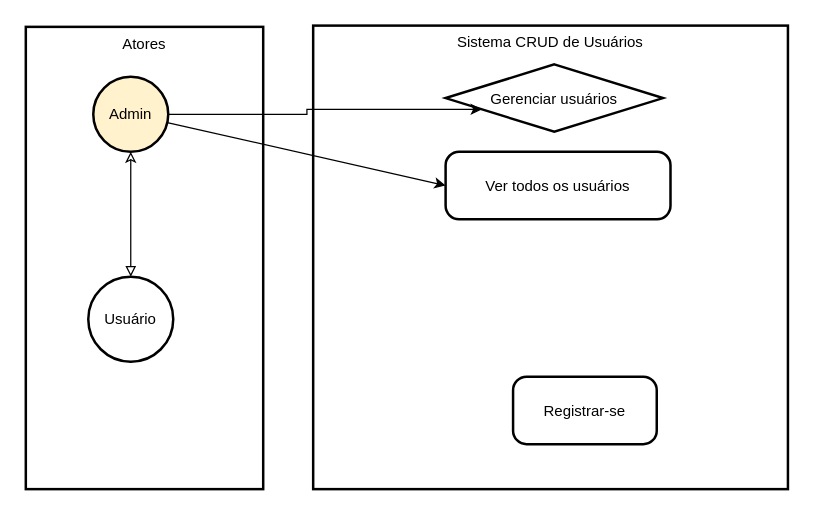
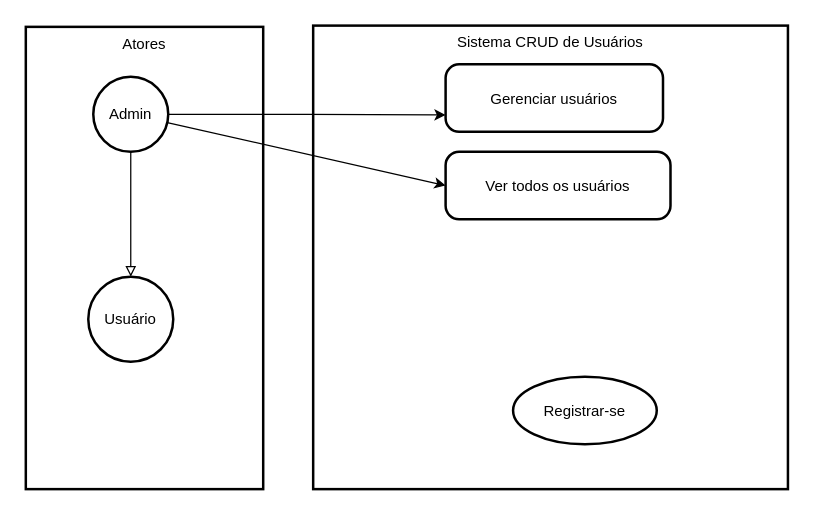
- <mxCell id="6" value="Gerenciar usuários" style="rhombus;arcSize=20;strokeWidth=2;" vertex="1" parent="1"><mxGeometry x="356" y="51" width="174" height="54" as="geometry" /></mxCell>
+ <mxCell id="6" value="Gerenciar usuários" style="rounded=1;arcSize=20;strokeWidth=2" vertex="1" parent="1"><mxGeometry x="356" y="51" width="174" height="54" as="geometry" /></mxCell>
- <mxCell id="11" value="Admin" style="ellipse;aspect=fixed;strokeWidth=2;whiteSpace=wrap;fillColor=#fff2cc;" vertex="1" parent="1"><mxGeometry x="74" y="61" width="60" height="60" as="geometry" /></mxCell>
+ <mxCell id="11" value="Admin" style="ellipse;aspect=fixed;strokeWidth=2;whiteSpace=wrap;" vertex="1" parent="1"><mxGeometry x="74" y="61" width="60" height="60" as="geometry" /></mxCell>
- <mxCell id="7" style="edgeStyle=orthogonalEdgeStyle;rounded=0;orthogonalLoop=1;jettySize=auto;html=1;entryX=0.5;entryY=1;entryDx=0;entryDy=0;endArrow=classic;endFill=0;startFill=0;startArrow=block;" edge="1" parent="1" source="8" target="11"><mxGeometry relative="1" as="geometry" /></mxCell>
+ <mxCell id="7" style="edgeStyle=orthogonalEdgeStyle;rounded=0;orthogonalLoop=1;jettySize=auto;html=1;entryX=0.5;entryY=1;entryDx=0;entryDy=0;endArrow=none;endFill=0;startFill=0;startArrow=block;" edge="1" parent="1" source="8" target="11"><mxGeometry relative="1" as="geometry" /></mxCell>
- <mxCell id="4" value="Registrar-se" style="rounded=1;arcSize=20;strokeWidth=2" vertex="1" parent="1"><mxGeometry x="410" y="301" width="115" height="54" as="geometry" /></mxCell>
+ <mxCell id="4" value="Registrar-se" style="ellipse;arcSize=20;strokeWidth=2;" vertex="1" parent="1"><mxGeometry x="410" y="301" width="115" height="54" as="geometry" /></mxCell>
